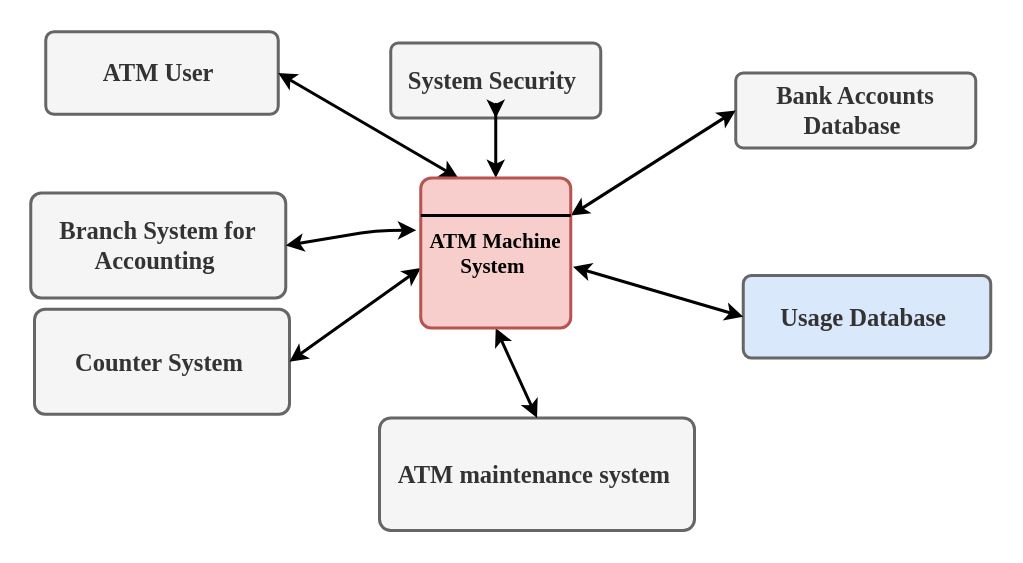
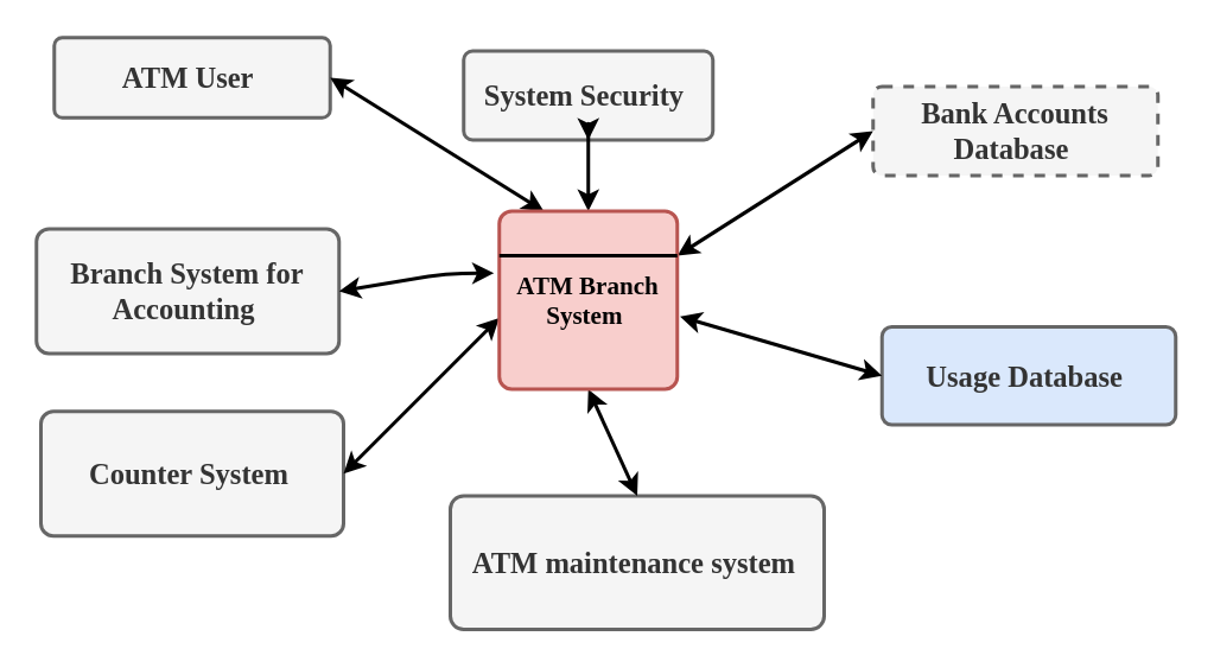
- <mxCell id="8" value="&lt;h3&gt;&lt;font face=&quot;Times New Roman&quot;&gt;ATM User&amp;nbsp;&lt;/font&gt;&lt;/h3&gt;" style="strokeWidth=2;rounded=1;arcSize=10;whiteSpace=wrap;html=1;align=center;fontSize=14;fillColor=#f5f5f5;strokeColor=#666666;fontColor=#333333;" parent="1" vertex="1"><mxGeometry x="30" y="20.5" width="155" height="55" as="geometry" /></mxCell>
+ <mxCell id="8" value="&lt;h3&gt;&lt;font face=&quot;Times New Roman&quot;&gt;ATM User&amp;nbsp;&lt;/font&gt;&lt;/h3&gt;" style="strokeWidth=2;rounded=1;arcSize=10;whiteSpace=wrap;html=1;align=center;fontSize=14;fillColor=#f5f5f5;strokeColor=#666666;fontColor=#333333;" parent="1" vertex="1"><mxGeometry x="30" y="20.5" width="155" height="45" as="geometry" /></mxCell>
- <mxCell id="6" value="&lt;h3&gt;&lt;font face=&quot;Times New Roman&quot;&gt;Bank Accounts Database&amp;nbsp;&lt;/font&gt;&lt;/h3&gt;" style="strokeWidth=2;rounded=1;arcSize=10;whiteSpace=wrap;html=1;align=center;fontSize=14;fillColor=#f5f5f5;strokeColor=#666666;fontColor=#333333;" parent="1" vertex="1"><mxGeometry x="490" y="48" width="160" height="50" as="geometry" /></mxCell>
+ <mxCell id="6" value="&lt;h3&gt;&lt;font face=&quot;Times New Roman&quot;&gt;Bank Accounts Database&amp;nbsp;&lt;/font&gt;&lt;/h3&gt;" style="strokeWidth=2;rounded=1;arcSize=10;whiteSpace=wrap;html=1;align=center;fontSize=14;fillColor=#f5f5f5;strokeColor=#666666;fontColor=#333333;dashed=1;" parent="1" vertex="1"><mxGeometry x="490" y="48" width="160" height="50" as="geometry" /></mxCell>
- <mxCell id="16" value="&lt;h3&gt;&lt;font face=&quot;Times New Roman&quot;&gt;ATM Machine System&amp;nbsp;&lt;/font&gt;&lt;/h3&gt;" style="rounded=1;whiteSpace=wrap;html=1;absoluteArcSize=1;arcSize=14;strokeWidth=2;fillColor=#f8cecc;strokeColor=#b85450;" parent="1" vertex="1"><mxGeometry x="280" y="118" width="100" height="100" as="geometry" /></mxCell>
+ <mxCell id="16" value="&lt;h3&gt;&lt;font face=&quot;Times New Roman&quot;&gt;ATM Branch System&amp;nbsp;&lt;/font&gt;&lt;/h3&gt;" style="rounded=1;whiteSpace=wrap;html=1;absoluteArcSize=1;arcSize=14;strokeWidth=2;fillColor=#f8cecc;strokeColor=#b85450;" parent="1" vertex="1"><mxGeometry x="280" y="118" width="100" height="100" as="geometry" /></mxCell>
- <mxCell id="2" value="&lt;h3&gt;&lt;font face=&quot;Times New Roman&quot;&gt;Counter System&amp;nbsp;&lt;/font&gt;&lt;/h3&gt;" style="strokeWidth=2;rounded=1;arcSize=10;whiteSpace=wrap;html=1;align=center;fontSize=14;fillColor=#f5f5f5;strokeColor=#666666;fontColor=#333333;" parent="1" vertex="1"><mxGeometry x="22.5" y="205.5" width="170" height="70" as="geometry" /></mxCell>
+ <mxCell id="2" value="&lt;h3&gt;&lt;font face=&quot;Times New Roman&quot;&gt;Counter System&amp;nbsp;&lt;/font&gt;&lt;/h3&gt;" style="strokeWidth=2;rounded=1;arcSize=10;whiteSpace=wrap;html=1;align=center;fontSize=14;fillColor=#f5f5f5;strokeColor=#666666;fontColor=#333333;" parent="1" vertex="1"><mxGeometry x="22.5" y="230.5" width="170" height="70" as="geometry" /></mxCell>
